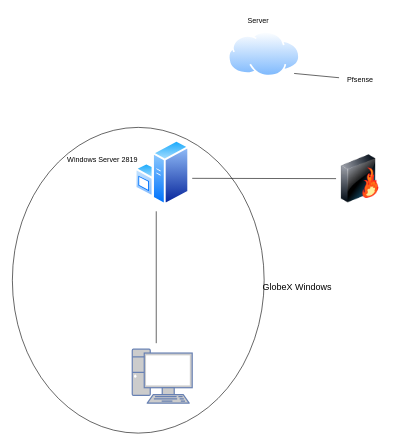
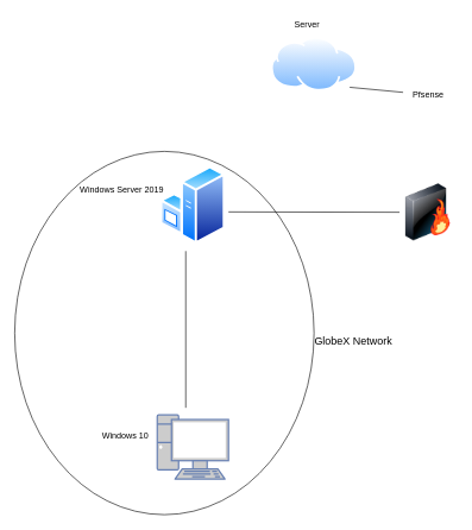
- <mxCell id="6" value="Windows Server 2819" style="text;html=1;align=center;verticalAlign=middle;resizable=0;points=[];autosize=1;strokeColor=none;fillColor=none;" vertex="1" parent="1"><mxGeometry x="100" y="252" width="140" height="30" as="geometry" /></mxCell>
+ <mxCell id="6" value="Windows Server 2019" style="text;html=1;align=center;verticalAlign=middle;resizable=0;points=[];autosize=1;strokeColor=none;fillColor=none;" vertex="1" parent="1"><mxGeometry x="100" y="252" width="140" height="30" as="geometry" /></mxCell>
- <mxCell id="14" value="&lt;font style=&quot;font-size: 15px;&quot;&gt;GlobeX Windows&lt;/font&gt;" style="text;html=1;align=center;verticalAlign=middle;resizable=0;points=[];autosize=1;strokeColor=none;fillColor=none;" vertex="1" parent="1"><mxGeometry x="430" y="462" width="130" height="30" as="geometry" /></mxCell>
+ <mxCell id="14" value="&lt;font style=&quot;font-size: 15px;&quot;&gt;GlobeX Network&lt;/font&gt;" style="text;html=1;align=center;verticalAlign=middle;resizable=0;points=[];autosize=1;strokeColor=none;fillColor=none;" vertex="1" parent="1"><mxGeometry x="430" y="462" width="130" height="30" as="geometry" /></mxCell>
+ <mxCell id="7" value="Windows 10" style="text;html=1;align=center;verticalAlign=middle;resizable=0;points=[];autosize=1;strokeColor=none;fillColor=none;" vertex="1" parent="1"><mxGeometry x="130" y="597" width="90" height="30" as="geometry" /></mxCell>
